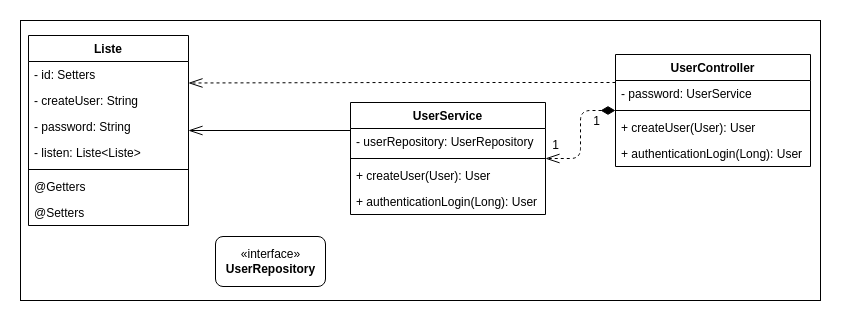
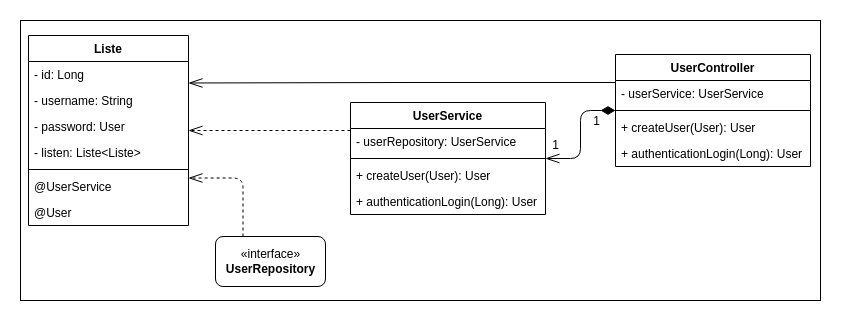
- <mxCell id="4" value="- id: Setters " style="text;strokeColor=none;fillColor=none;align=left;verticalAlign=top;spacingLeft=4;spacingRight=4;overflow=hidden;rotatable=0;points=[[0,0.5],[1,0.5]];portConstraint=eastwest;" vertex="1" parent="3"><mxGeometry y="26" width="160" height="26" as="geometry" /></mxCell>
+ <mxCell id="4" value="- id: Long " style="text;strokeColor=none;fillColor=none;align=left;verticalAlign=top;spacingLeft=4;spacingRight=4;overflow=hidden;rotatable=0;points=[[0,0.5],[1,0.5]];portConstraint=eastwest;" vertex="1" parent="3"><mxGeometry y="26" width="160" height="26" as="geometry" /></mxCell>
- <mxCell id="21" style="edgeStyle=orthogonalEdgeStyle;orthogonalLoop=1;jettySize=auto;html=1;exitX=0;exitY=0.25;exitDx=0;exitDy=0;dashed=1;startSize=6;endArrow=openThin;endFill=0;endSize=12;strokeColor=#000000;strokeWidth=1;align=left;entryX=1;entryY=0.25;entryDx=0;entryDy=0;" edge="1" parent="1" source="23" target="3"><mxGeometry relative="1" as="geometry"><mxPoint x="503" y="640" as="sourcePoint" /><mxPoint x="259.793" y="106" as="targetPoint" /></mxGeometry></mxCell>
+ <mxCell id="21" style="edgeStyle=orthogonalEdgeStyle;orthogonalLoop=1;jettySize=auto;html=1;exitX=0;exitY=0.25;exitDx=0;exitDy=0;dashed=0;startSize=6;endArrow=openThin;endFill=0;endSize=12;strokeColor=#000000;strokeWidth=1;align=left;entryX=1;entryY=0.25;entryDx=0;entryDy=0;" edge="1" parent="1" source="23" target="3"><mxGeometry relative="1" as="geometry"><mxPoint x="503" y="640" as="sourcePoint" /><mxPoint x="259.793" y="106" as="targetPoint" /></mxGeometry></mxCell>
- <mxCell id="24" value="- password: UserService" style="text;strokeColor=none;fillColor=none;align=left;verticalAlign=top;spacingLeft=4;spacingRight=4;overflow=hidden;rotatable=0;points=[[0,0.5],[1,0.5]];portConstraint=eastwest;" vertex="1" parent="23"><mxGeometry y="26" width="195" height="26" as="geometry" /></mxCell>
+ <mxCell id="24" value="- userService: UserService" style="text;strokeColor=none;fillColor=none;align=left;verticalAlign=top;spacingLeft=4;spacingRight=4;overflow=hidden;rotatable=0;points=[[0,0.5],[1,0.5]];portConstraint=eastwest;" vertex="1" parent="23"><mxGeometry y="26" width="195" height="26" as="geometry" /></mxCell>
- <mxCell id="5" value="- createUser: String" style="text;strokeColor=none;fillColor=none;align=left;verticalAlign=top;spacingLeft=4;spacingRight=4;overflow=hidden;rotatable=0;points=[[0,0.5],[1,0.5]];portConstraint=eastwest;" vertex="1" parent="3"><mxGeometry y="52" width="160" height="26" as="geometry" /></mxCell>
+ <mxCell id="5" value="- username: String" style="text;strokeColor=none;fillColor=none;align=left;verticalAlign=top;spacingLeft=4;spacingRight=4;overflow=hidden;rotatable=0;points=[[0,0.5],[1,0.5]];portConstraint=eastwest;" vertex="1" parent="3"><mxGeometry y="52" width="160" height="26" as="geometry" /></mxCell>
- <mxCell id="6" value="- password: String" style="text;strokeColor=none;fillColor=none;align=left;verticalAlign=top;spacingLeft=4;spacingRight=4;overflow=hidden;rotatable=0;points=[[0,0.5],[1,0.5]];portConstraint=eastwest;" vertex="1" parent="3"><mxGeometry y="78" width="160" height="26" as="geometry" /></mxCell>
+ <mxCell id="6" value="- password: User" style="text;strokeColor=none;fillColor=none;align=left;verticalAlign=top;spacingLeft=4;spacingRight=4;overflow=hidden;rotatable=0;points=[[0,0.5],[1,0.5]];portConstraint=eastwest;" vertex="1" parent="3"><mxGeometry y="78" width="160" height="26" as="geometry" /></mxCell>
- <mxCell id="20" style="edgeStyle=orthogonalEdgeStyle;orthogonalLoop=1;jettySize=auto;html=1;exitX=0;exitY=0.25;exitDx=0;exitDy=0;entryX=1;entryY=0.5;entryDx=0;entryDy=0;dashed=0;startSize=6;endArrow=openThin;endFill=0;endSize=12;strokeColor=#000000;strokeWidth=1;align=left;" edge="1" parent="1" source="11" target="3"><mxGeometry relative="1" as="geometry"><mxPoint x="184.276" y="129.793" as="sourcePoint" /><mxPoint x="249.793" y="96" as="targetPoint" /></mxGeometry></mxCell>
+ <mxCell id="20" style="edgeStyle=orthogonalEdgeStyle;orthogonalLoop=1;jettySize=auto;html=1;exitX=0;exitY=0.25;exitDx=0;exitDy=0;entryX=1;entryY=0.5;entryDx=0;entryDy=0;dashed=1;startSize=6;endArrow=openThin;endFill=0;endSize=12;strokeColor=#000000;strokeWidth=1;align=left;" edge="1" parent="1" source="11" target="3"><mxGeometry relative="1" as="geometry"><mxPoint x="184.276" y="129.793" as="sourcePoint" /><mxPoint x="249.793" y="96" as="targetPoint" /></mxGeometry></mxCell>
- <mxCell id="16" style="edgeStyle=orthogonalEdgeStyle;orthogonalLoop=1;jettySize=auto;html=1;exitX=0;exitY=0.5;exitDx=0;exitDy=0;startSize=12;endArrow=openThin;endFill=0;endSize=12;strokeColor=#000000;strokeWidth=1;align=left;startArrow=diamondThin;startFill=1;entryX=1;entryY=0.5;entryDx=0;entryDy=0;dashed=1;" edge="1" parent="1" source="23" target="11"><mxGeometry relative="1" as="geometry"><mxPoint x="455" y="640" as="sourcePoint" /><mxPoint x="242.207" y="-130.207" as="targetPoint" /></mxGeometry></mxCell>
+ <mxCell id="16" style="edgeStyle=orthogonalEdgeStyle;orthogonalLoop=1;jettySize=auto;html=1;exitX=0;exitY=0.5;exitDx=0;exitDy=0;startSize=12;endArrow=openThin;endFill=0;endSize=12;strokeColor=#000000;strokeWidth=1;align=left;startArrow=diamondThin;startFill=1;entryX=1;entryY=0.5;entryDx=0;entryDy=0;" edge="1" parent="1" source="23" target="11"><mxGeometry relative="1" as="geometry"><mxPoint x="455" y="640" as="sourcePoint" /><mxPoint x="242.207" y="-130.207" as="targetPoint" /></mxGeometry></mxCell>
- <mxCell id="12" value="- userRepository: UserRepository" style="text;strokeColor=none;fillColor=none;align=left;verticalAlign=top;spacingLeft=4;spacingRight=4;overflow=hidden;rotatable=0;points=[[0,0.5],[1,0.5]];portConstraint=eastwest;" vertex="1" parent="11"><mxGeometry y="26" width="195" height="26" as="geometry" /></mxCell>
+ <mxCell id="12" value="- userRepository: UserService" style="text;strokeColor=none;fillColor=none;align=left;verticalAlign=top;spacingLeft=4;spacingRight=4;overflow=hidden;rotatable=0;points=[[0,0.5],[1,0.5]];portConstraint=eastwest;" vertex="1" parent="11"><mxGeometry y="26" width="195" height="26" as="geometry" /></mxCell>
+ <mxCell id="19" style="edgeStyle=orthogonalEdgeStyle;orthogonalLoop=1;jettySize=auto;html=1;exitX=0.25;exitY=0;exitDx=0;exitDy=0;dashed=1;startSize=6;endArrow=openThin;endFill=0;endSize=12;strokeColor=#000000;strokeWidth=1;align=left;entryX=1;entryY=0.75;entryDx=0;entryDy=0;" edge="1" parent="1" source="22" target="3"><mxGeometry relative="1" as="geometry"><mxPoint x="217.034" y="281.172" as="sourcePoint" /><mxPoint x="257" y="216" as="targetPoint" /></mxGeometry></mxCell>
- <mxCell id="9" value="@Getters" style="text;strokeColor=none;fillColor=none;align=left;verticalAlign=top;spacingLeft=4;spacingRight=4;overflow=hidden;rotatable=0;points=[[0,0.5],[1,0.5]];portConstraint=eastwest;" vertex="1" parent="3"><mxGeometry y="138" width="160" height="26" as="geometry" /></mxCell>
+ <mxCell id="9" value="@UserService" style="text;strokeColor=none;fillColor=none;align=left;verticalAlign=top;spacingLeft=4;spacingRight=4;overflow=hidden;rotatable=0;points=[[0,0.5],[1,0.5]];portConstraint=eastwest;" vertex="1" parent="3"><mxGeometry y="138" width="160" height="26" as="geometry" /></mxCell>
- <mxCell id="10" value="@Setters" style="text;strokeColor=none;fillColor=none;align=left;verticalAlign=top;spacingLeft=4;spacingRight=4;overflow=hidden;rotatable=0;points=[[0,0.5],[1,0.5]];portConstraint=eastwest;" vertex="1" parent="3"><mxGeometry y="164" width="160" height="26" as="geometry" /></mxCell>
+ <mxCell id="10" value="@User" style="text;strokeColor=none;fillColor=none;align=left;verticalAlign=top;spacingLeft=4;spacingRight=4;overflow=hidden;rotatable=0;points=[[0,0.5],[1,0.5]];portConstraint=eastwest;" vertex="1" parent="3"><mxGeometry y="164" width="160" height="26" as="geometry" /></mxCell>
